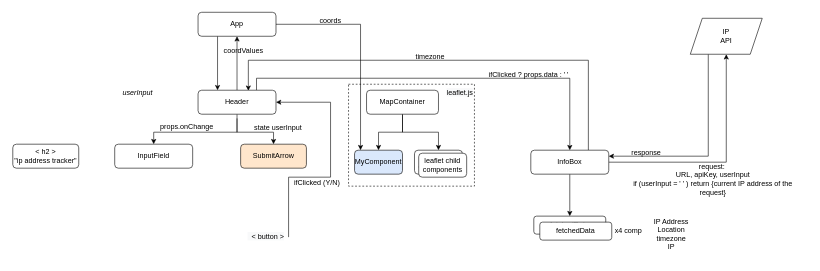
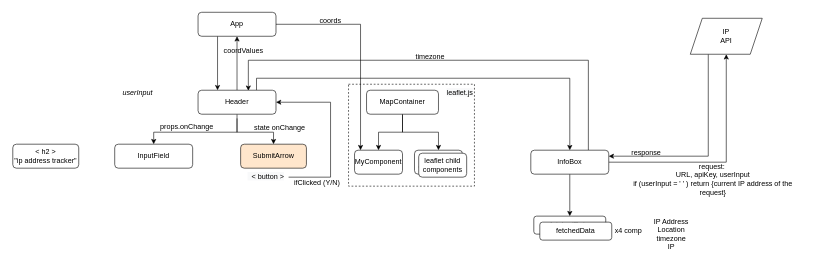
- <mxCell id="27" value="&lt;div style=&quot;text-align: center;&quot;&gt;&lt;span style=&quot;background-color: initial;&quot;&gt;ifClicked ? props.data : ' '&lt;/span&gt;&lt;/div&gt;" style="text;whiteSpace=wrap;html=1;" parent="1" vertex="1"><mxGeometry x="812" y="110" width="230" height="30" as="geometry" /></mxCell>
- <mxCell id="24" value="&lt;div style=&quot;text-align: center;&quot;&gt;&lt;span style=&quot;background-color: initial;&quot;&gt;state userInput&lt;/span&gt;&lt;/div&gt;" style="text;whiteSpace=wrap;html=1;" parent="1" vertex="1"><mxGeometry x="420.5" y="198" width="130" height="30" as="geometry" /></mxCell>
+ <mxCell id="24" value="&lt;div style=&quot;text-align: center;&quot;&gt;&lt;span style=&quot;background-color: initial;&quot;&gt;state onChange&lt;/span&gt;&lt;/div&gt;" style="text;whiteSpace=wrap;html=1;" parent="1" vertex="1"><mxGeometry x="420.5" y="198" width="130" height="30" as="geometry" /></mxCell>
- <mxCell id="36" value="MyComponent" style="whiteSpace=wrap;html=1;rounded=1;fillColor=#dae8fc;" parent="1" vertex="1"><mxGeometry x="590" y="250" width="80" height="40" as="geometry" /></mxCell>
+ <mxCell id="36" value="MyComponent" style="whiteSpace=wrap;html=1;rounded=1;" parent="1" vertex="1"><mxGeometry x="590" y="250" width="80" height="40" as="geometry" /></mxCell>
- <mxCell id="25" value="&lt;span style=&quot;color: rgb(0, 0, 0); font-family: Helvetica; font-size: 12px; font-style: normal; font-variant-ligatures: normal; font-variant-caps: normal; font-weight: 400; letter-spacing: normal; orphans: 2; text-align: center; text-indent: 0px; text-transform: none; widows: 2; word-spacing: 0px; -webkit-text-stroke-width: 0px; background-color: rgb(248, 249, 250); text-decoration-thickness: initial; text-decoration-style: initial; text-decoration-color: initial; float: none; display: inline !important;&quot;&gt;&amp;nbsp; &amp;lt; button &amp;gt;&lt;/span&gt;" style="text;whiteSpace=wrap;html=1;" parent="1" vertex="1"><mxGeometry x="410" y="380" width="70" height="30" as="geometry" /></mxCell>
+ <mxCell id="25" value="&lt;span style=&quot;color: rgb(0, 0, 0); font-family: Helvetica; font-size: 12px; font-style: normal; font-variant-ligatures: normal; font-variant-caps: normal; font-weight: 400; letter-spacing: normal; orphans: 2; text-align: center; text-indent: 0px; text-transform: none; widows: 2; word-spacing: 0px; -webkit-text-stroke-width: 0px; background-color: rgb(248, 249, 250); text-decoration-thickness: initial; text-decoration-style: initial; text-decoration-color: initial; float: none; display: inline !important;&quot;&gt;&amp;nbsp; &amp;lt; button &amp;gt;&lt;/span&gt;" style="text;whiteSpace=wrap;html=1;" parent="1" vertex="1"><mxGeometry x="410" y="280" width="70" height="30" as="geometry" /></mxCell>
